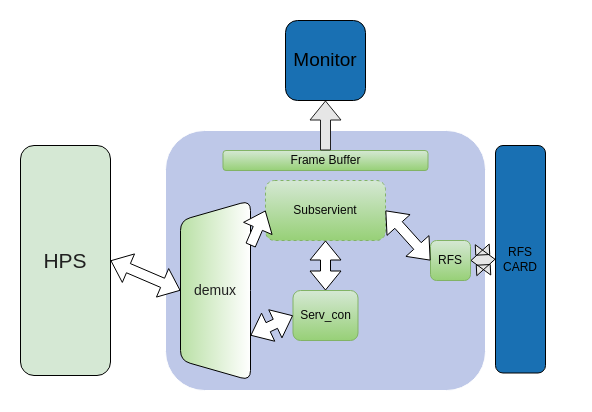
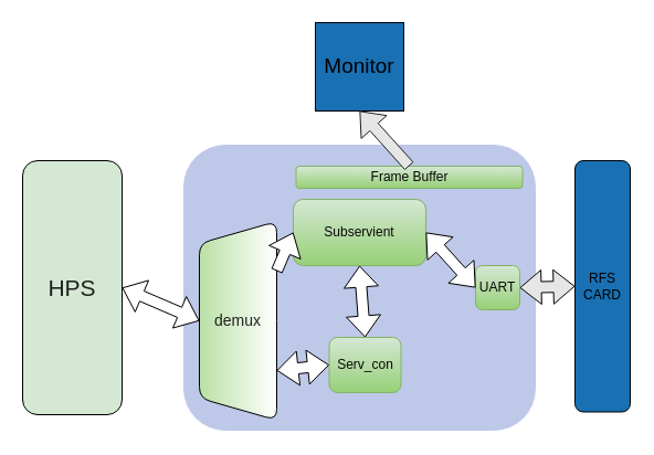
- <mxCell id="9" value="&lt;font style=&quot;font-size: 19px&quot;&gt;Monitor&lt;br&gt;&lt;/font&gt;" style="whiteSpace=wrap;html=1;aspect=fixed;fillColor=#1970B3;rounded=1;" parent="1" vertex="1"><mxGeometry x="285" width="80" height="80" as="geometry" y="20" /></mxCell>
+ <mxCell id="9" value="&lt;font style=&quot;font-size: 19px&quot;&gt;Monitor&lt;br&gt;&lt;/font&gt;" style="whiteSpace=wrap;html=1;aspect=fixed;fillColor=#1970B3;rounded=0;" parent="1" vertex="1"><mxGeometry x="285" width="80" height="80" as="geometry" y="20" /></mxCell>
- <mxCell id="5" value="&lt;font color=&quot;#080808&quot;&gt;Frame Buffer&lt;/font&gt;" style="rounded=1;whiteSpace=wrap;html=1;fillColor=#d5e8d4;gradientColor=#97d077;strokeColor=#82b366;" parent="1" vertex="1"><mxGeometry x="222.5" y="150" width="205" height="20" as="geometry" /></mxCell>
+ <mxCell id="5" value="&lt;font color=&quot;#080808&quot;&gt;Frame Buffer&lt;/font&gt;" style="rounded=1;whiteSpace=wrap;html=1;fillColor=#d5e8d4;gradientColor=#97d077;strokeColor=#82b366;" parent="1" vertex="1"><mxGeometry x="267.5" y="150" width="205" height="20" as="geometry" /></mxCell>
- <mxCell id="7" value="&lt;font color=&quot;#080808&quot;&gt;Subservient&lt;/font&gt;" style="rounded=1;whiteSpace=wrap;html=1;fillColor=#d5e8d4;gradientColor=#97d077;strokeColor=#82b366;dashed=1;" parent="1" vertex="1"><mxGeometry x="265" y="180" width="120" height="60" as="geometry" /></mxCell>
+ <mxCell id="7" value="&lt;font color=&quot;#080808&quot;&gt;Subservient&lt;/font&gt;" style="rounded=1;whiteSpace=wrap;html=1;fillColor=#d5e8d4;gradientColor=#97d077;strokeColor=#82b366;" parent="1" vertex="1"><mxGeometry x="265" y="180" width="120" height="60" as="geometry" /></mxCell>
- <mxCell id="6" value="RFS CARD" style="rounded=1;whiteSpace=wrap;html=1;fillColor=#1970B3;" parent="1" vertex="1"><mxGeometry x="495" y="145" width="50" height="227.5" as="geometry" /></mxCell>
+ <mxCell id="6" value="RFS CARD" style="rounded=1;whiteSpace=wrap;html=1;fillColor=#1970B3;" parent="1" vertex="1"><mxGeometry x="520" y="145" width="50" height="227.5" as="geometry" /></mxCell>
- <mxCell id="4" value="&lt;font color=&quot;#080808&quot;&gt;RFS&lt;/font&gt;" style="whiteSpace=wrap;html=1;aspect=fixed;fillColor=#d5e8d4;gradientColor=#97d077;strokeColor=#82b366;rounded=1;" parent="1" vertex="1"><mxGeometry x="430" y="240" width="40" height="40" as="geometry" /></mxCell>
+ <mxCell id="4" value="&lt;font color=&quot;#080808&quot;&gt;UART&lt;/font&gt;" style="whiteSpace=wrap;html=1;aspect=fixed;fillColor=#d5e8d4;gradientColor=#97d077;strokeColor=#82b366;rounded=1;" parent="1" vertex="1"><mxGeometry x="430" y="240" width="40" height="40" as="geometry" /></mxCell>
- <mxCell id="11" value="&lt;font color=&quot;#080808&quot;&gt;Serv_con&lt;/font&gt;" style="rounded=1;whiteSpace=wrap;html=1;fillColor=#d5e8d4;gradientColor=#97d077;strokeColor=#82b366;" vertex="1" parent="1"><mxGeometry x="292.5" y="290" width="65" height="50" as="geometry" /></mxCell>
+ <mxCell id="11" value="&lt;font color=&quot;#080808&quot;&gt;Serv_con&lt;/font&gt;" style="rounded=1;whiteSpace=wrap;html=1;fillColor=#d5e8d4;gradientColor=#97d077;strokeColor=#82b366;" vertex="1" parent="1"><mxGeometry x="297.5" y="305" width="65" height="50" as="geometry" /></mxCell>
